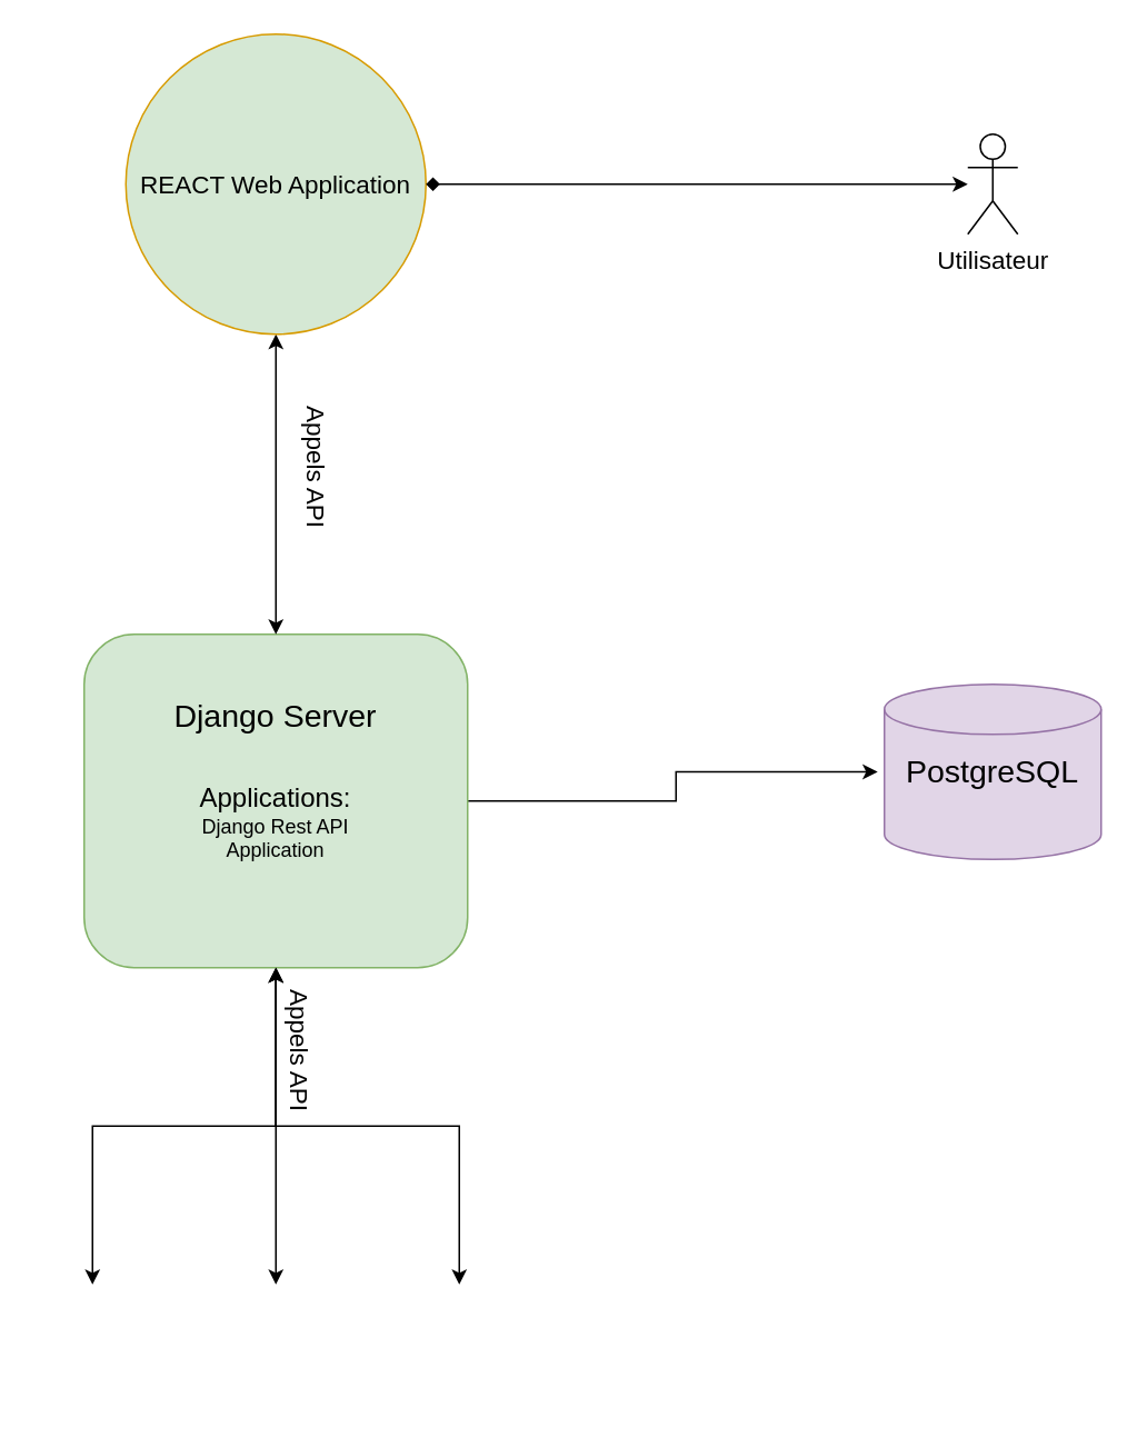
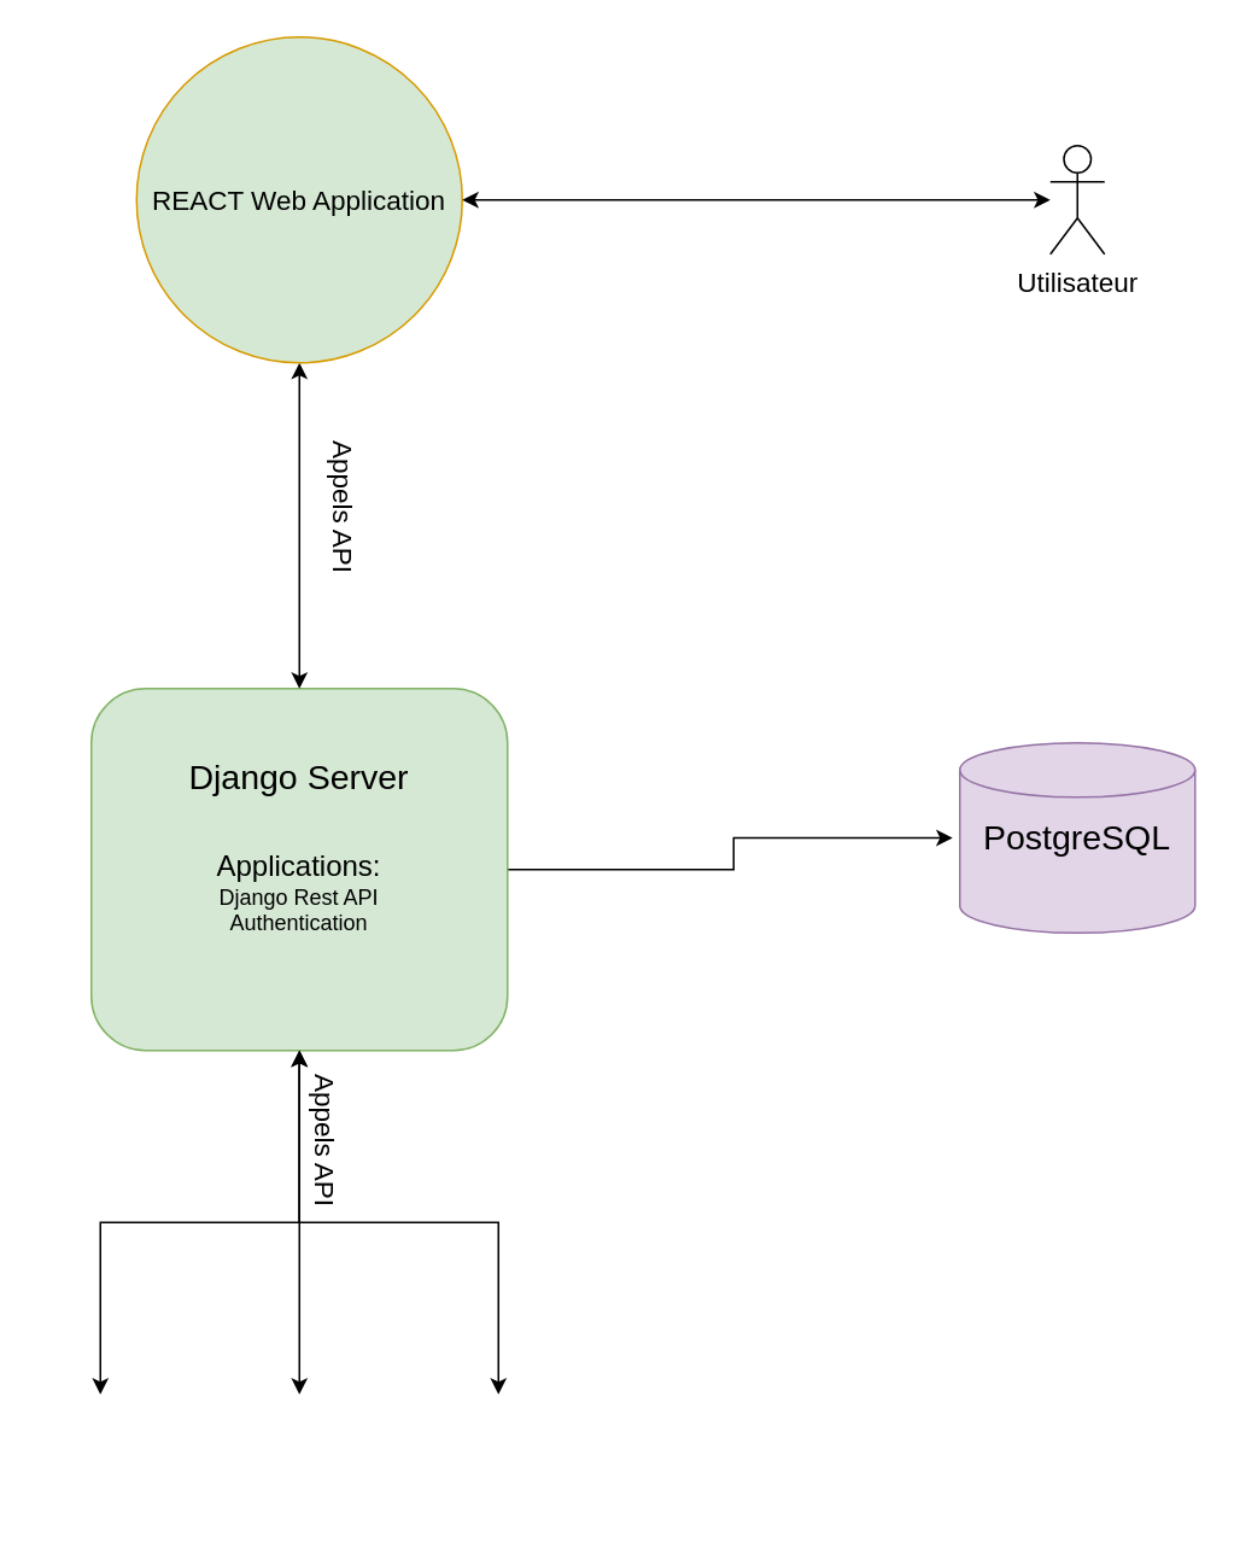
- <mxCell id="17" style="edgeStyle=orthogonalEdgeStyle;rounded=0;orthogonalLoop=1;jettySize=auto;html=1;entryX=1;entryY=0.5;entryDx=0;entryDy=0;startArrow=classic;startFill=1;endArrow=diamond;" edge="1" parent="1" source="18" target="15"><mxGeometry relative="1" as="geometry" /></mxCell>
+ <mxCell id="17" style="edgeStyle=orthogonalEdgeStyle;rounded=0;orthogonalLoop=1;jettySize=auto;html=1;entryX=1;entryY=0.5;entryDx=0;entryDy=0;startArrow=classic;startFill=1;" edge="1" parent="1" source="18" target="15"><mxGeometry relative="1" as="geometry" /></mxCell>
- <mxCell id="12" value="&lt;font style=&quot;font-size: 16px&quot;&gt;Applications:&lt;/font&gt;&lt;br&gt;&lt;div&gt;&lt;font style=&quot;font-size: 12px&quot;&gt;Django Rest API&lt;/font&gt;&lt;/div&gt;&lt;div&gt;&lt;font style=&quot;font-size: 12px&quot;&gt;Application&lt;/font&gt;&lt;/div&gt;&lt;div&gt;&lt;font style=&quot;font-size: 12px&quot;&gt;&lt;br&gt;&lt;/font&gt;&lt;/div&gt;" style="text;html=1;strokeColor=none;fillColor=none;align=center;verticalAlign=middle;whiteSpace=wrap;rounded=0;" vertex="1" parent="1"><mxGeometry x="100" y="465" width="130" height="70" as="geometry" /></mxCell>
+ <mxCell id="12" value="&lt;font style=&quot;font-size: 16px&quot;&gt;Applications:&lt;/font&gt;&lt;br&gt;&lt;div&gt;&lt;font style=&quot;font-size: 12px&quot;&gt;Django Rest API&lt;/font&gt;&lt;/div&gt;&lt;div&gt;&lt;font style=&quot;font-size: 12px&quot;&gt;Authentication&lt;/font&gt;&lt;/div&gt;&lt;div&gt;&lt;font style=&quot;font-size: 12px&quot;&gt;&lt;br&gt;&lt;/font&gt;&lt;/div&gt;" style="text;html=1;strokeColor=none;fillColor=none;align=center;verticalAlign=middle;whiteSpace=wrap;rounded=0;" vertex="1" parent="1"><mxGeometry x="100" y="465" width="130" height="70" as="geometry" /></mxCell>
